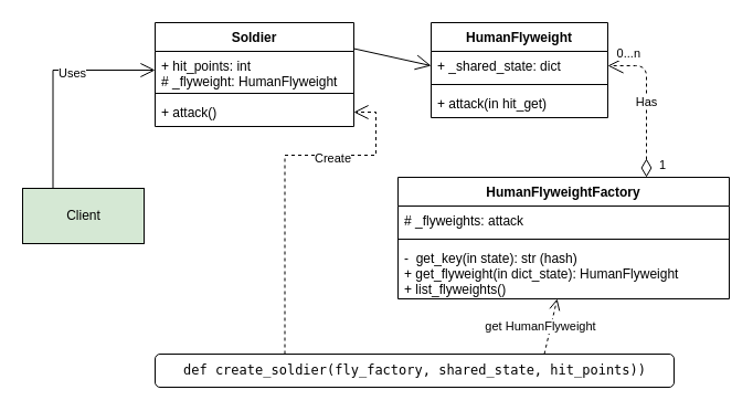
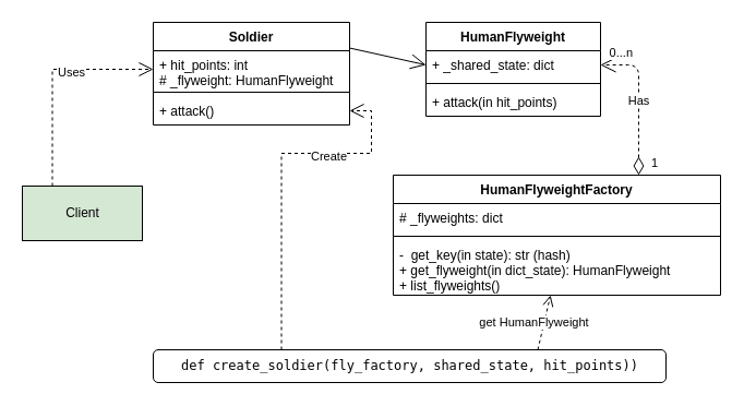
- <mxCell id="5" value="+ attack(in hit_get)" style="text;strokeColor=none;fillColor=none;align=left;verticalAlign=top;spacingLeft=4;spacingRight=4;overflow=hidden;rotatable=0;points=[[0,0.5],[1,0.5]];portConstraint=eastwest;" vertex="1" parent="2"><mxGeometry y="60" width="160" height="26" as="geometry" /></mxCell>
+ <mxCell id="5" value="+ attack(in hit_points)" style="text;strokeColor=none;fillColor=none;align=left;verticalAlign=top;spacingLeft=4;spacingRight=4;overflow=hidden;rotatable=0;points=[[0,0.5],[1,0.5]];portConstraint=eastwest;" vertex="1" parent="2"><mxGeometry y="60" width="160" height="26" as="geometry" /></mxCell>
- <mxCell id="19" style="edgeStyle=orthogonalEdgeStyle;rounded=0;orthogonalLoop=1;jettySize=auto;html=1;exitX=0.25;exitY=0;exitDx=0;exitDy=0;entryX=0;entryY=0.5;entryDx=0;entryDy=0;endSize=11;startSize=11;endArrow=open;endFill=0;dashed=0;fontColor=#000000;" edge="1" parent="1" source="15" target="7"><mxGeometry relative="1" as="geometry"><mxPoint x="89.2" y="280.049" as="sourcePoint" /><mxPoint x="40" y="367.917" as="targetPoint" /></mxGeometry></mxCell>
+ <mxCell id="19" style="edgeStyle=orthogonalEdgeStyle;rounded=0;orthogonalLoop=1;jettySize=auto;html=1;exitX=0.25;exitY=0;exitDx=0;exitDy=0;entryX=0;entryY=0.5;entryDx=0;entryDy=0;endSize=11;startSize=11;endArrow=open;endFill=0;dashed=1;fontColor=#000000;" edge="1" parent="1" source="15" target="7"><mxGeometry relative="1" as="geometry"><mxPoint x="89.2" y="280.049" as="sourcePoint" /><mxPoint x="40" y="367.917" as="targetPoint" /></mxGeometry></mxCell>
- <mxCell id="11" value="# _flyweights: attack" style="text;strokeColor=none;fillColor=none;align=left;verticalAlign=top;spacingLeft=4;spacingRight=4;overflow=hidden;rotatable=0;points=[[0,0.5],[1,0.5]];portConstraint=eastwest;" vertex="1" parent="10"><mxGeometry y="26" width="300" height="26" as="geometry" /></mxCell>
+ <mxCell id="11" value="# _flyweights: dict" style="text;strokeColor=none;fillColor=none;align=left;verticalAlign=top;spacingLeft=4;spacingRight=4;overflow=hidden;rotatable=0;points=[[0,0.5],[1,0.5]];portConstraint=eastwest;" vertex="1" parent="10"><mxGeometry y="26" width="300" height="26" as="geometry" /></mxCell>
